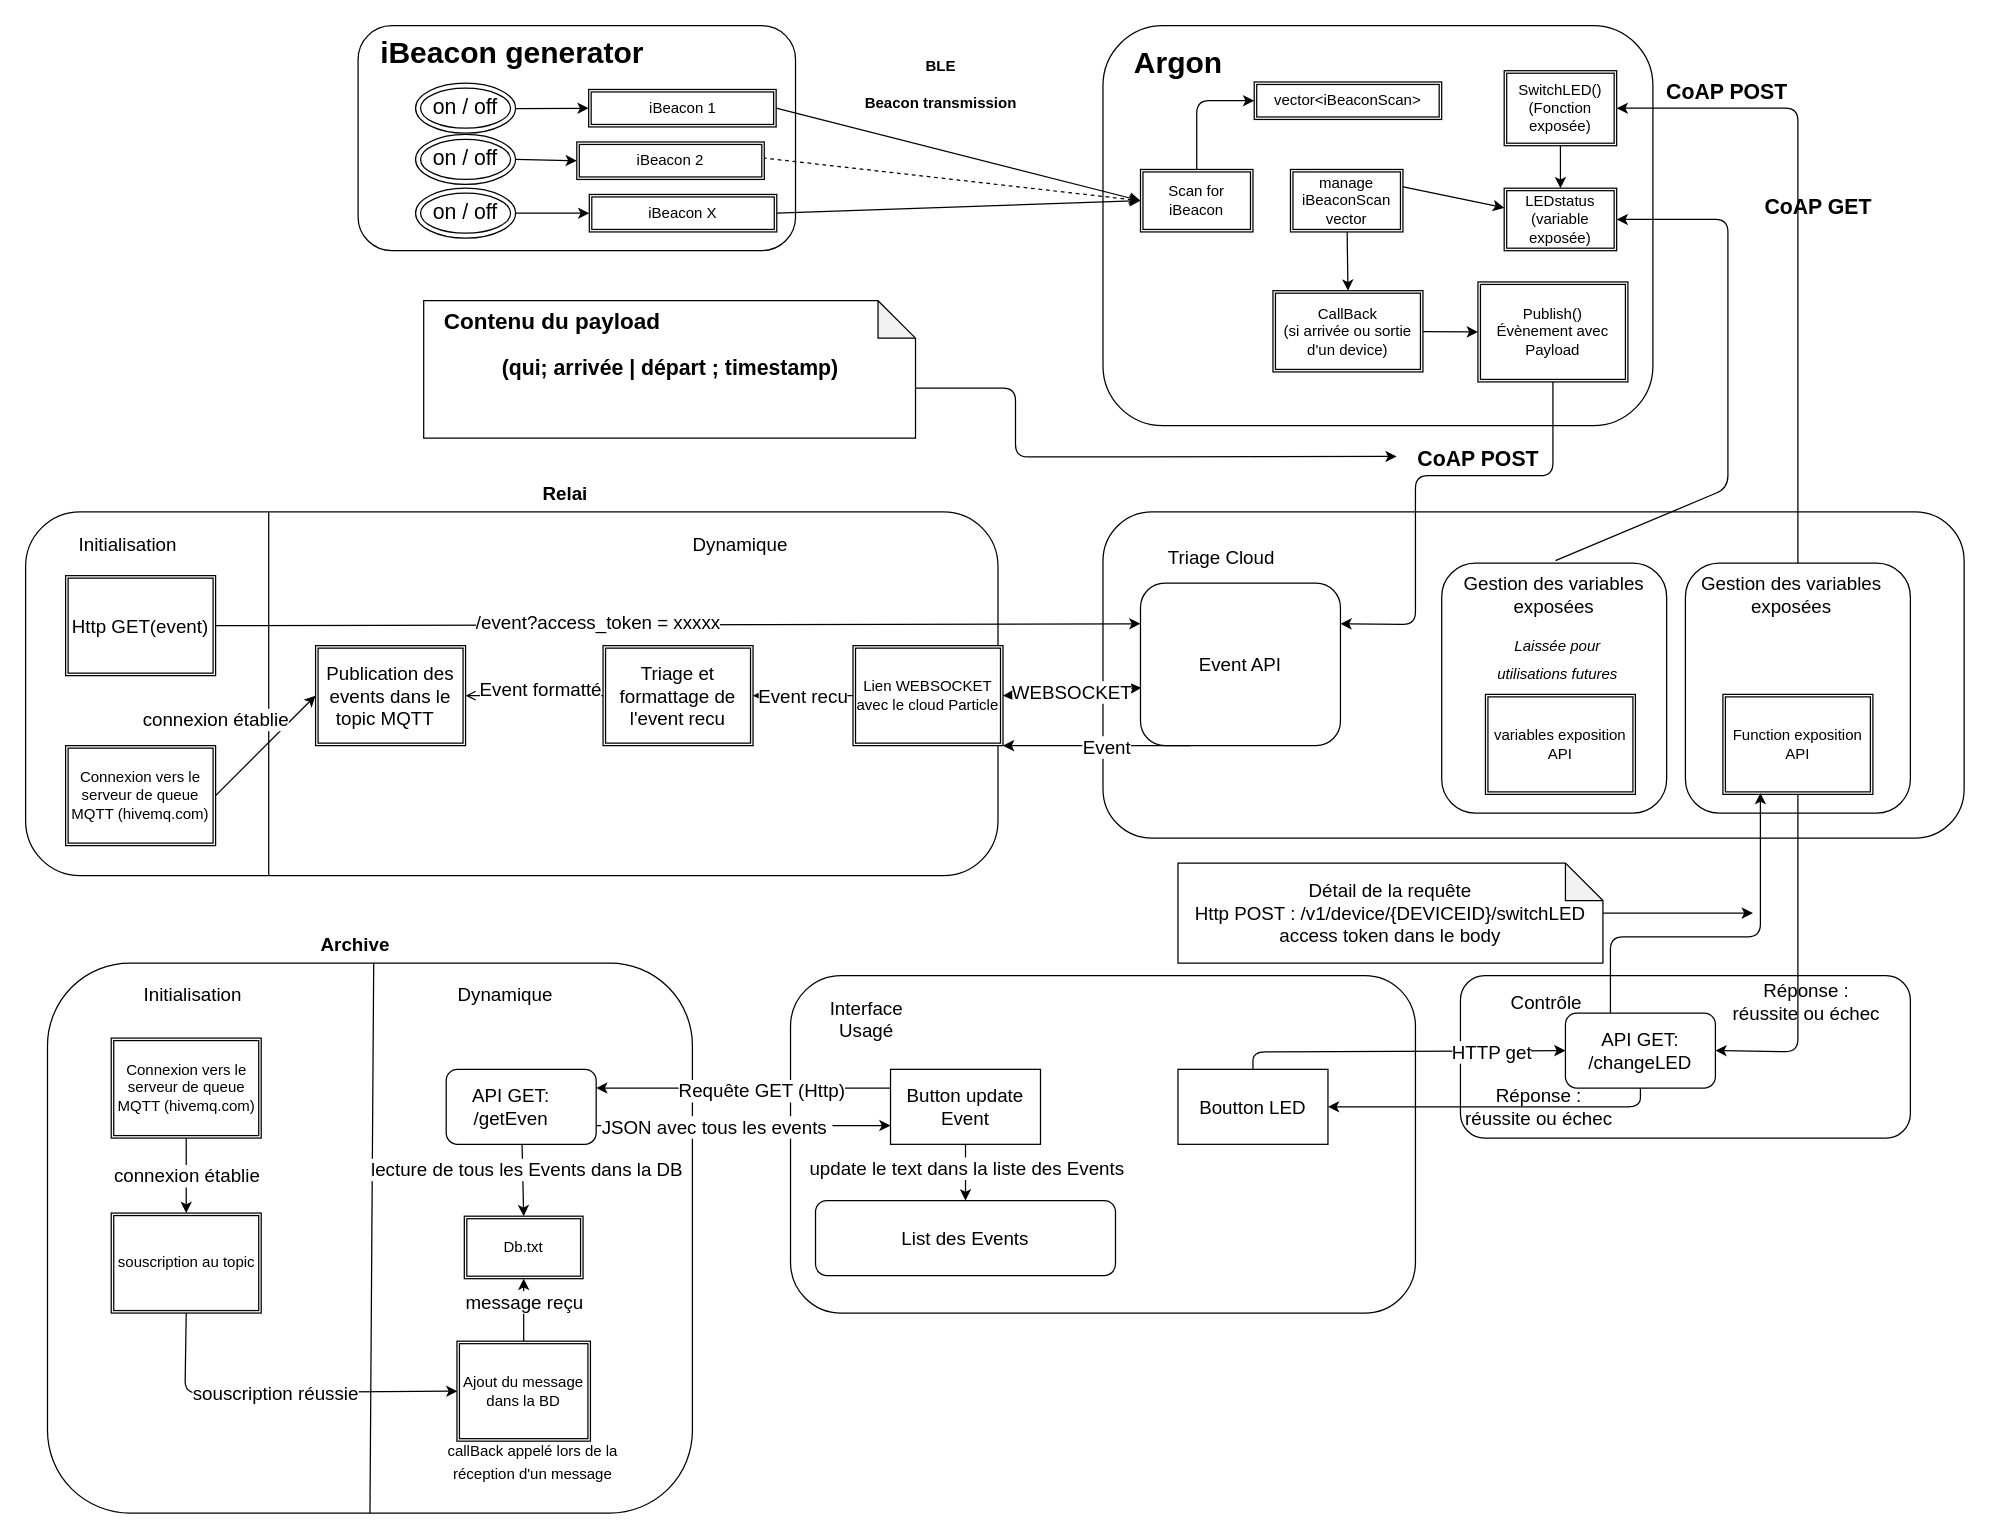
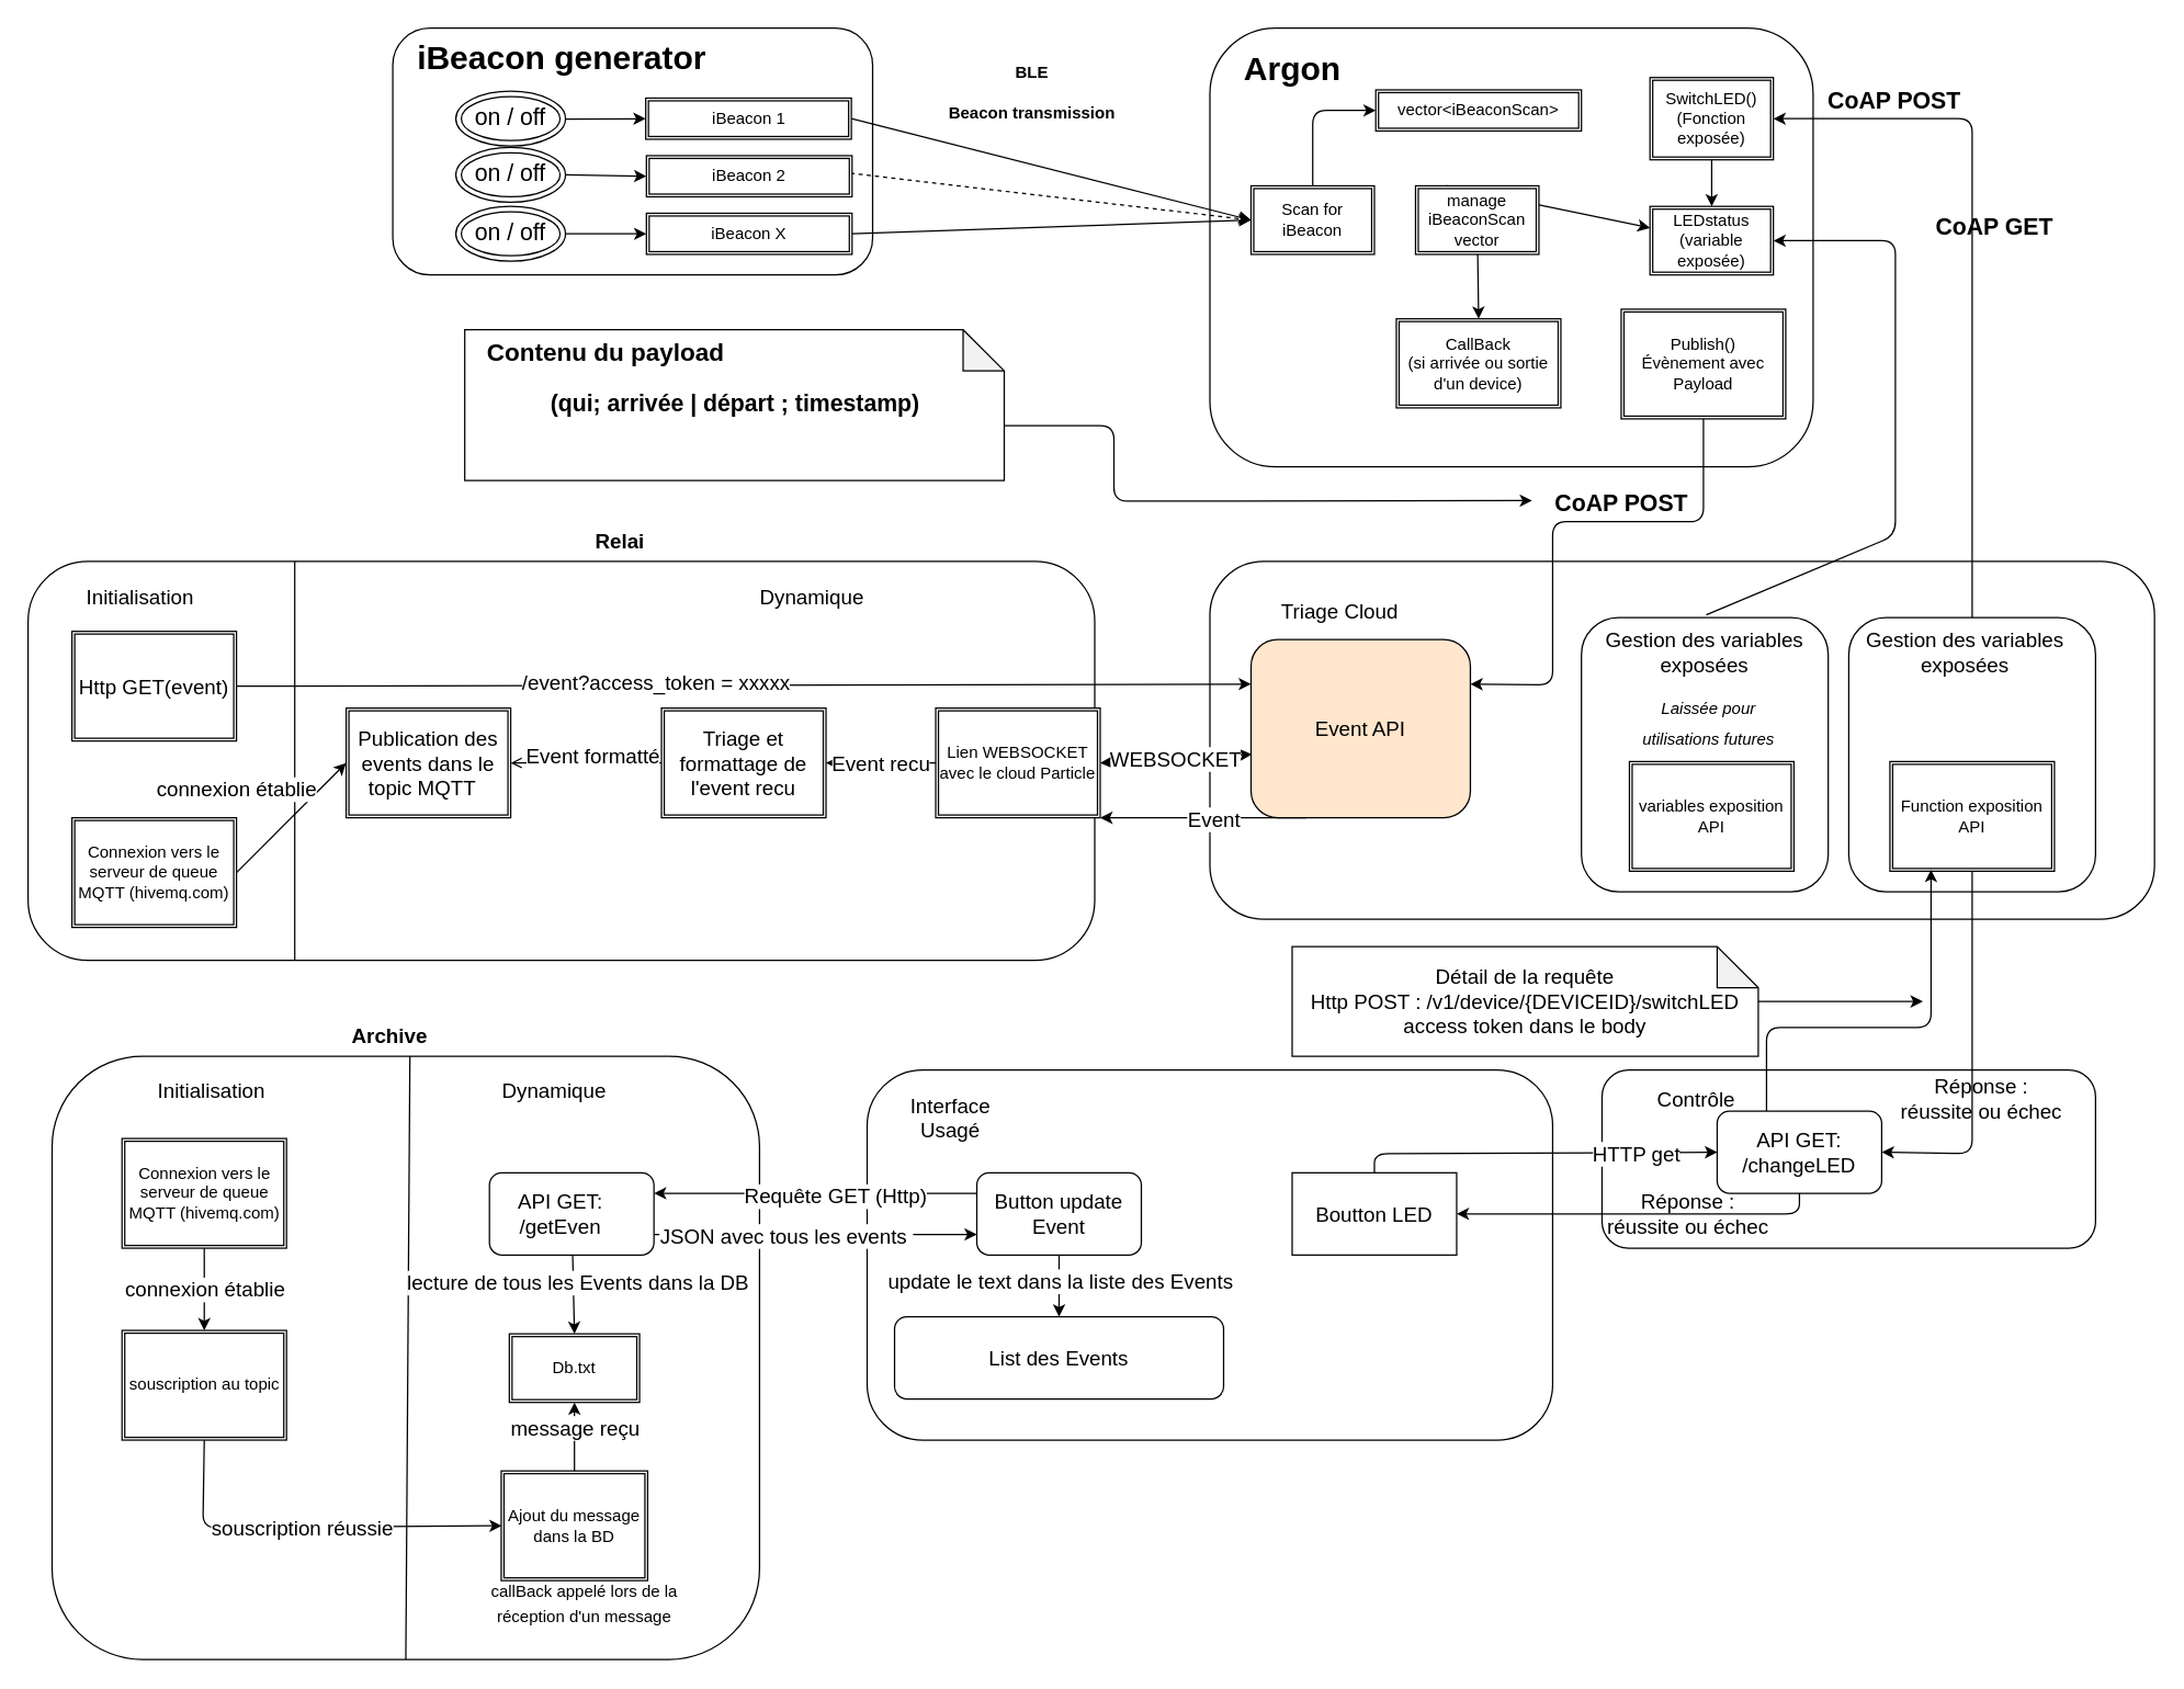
- <mxCell id="79" value="iBeacon 2" style="shape=ext;double=1;rounded=0;whiteSpace=wrap;html=1;fontSize=12;" vertex="1" parent="1"><mxGeometry x="461" y="113" width="150" height="30" as="geometry" /></mxCell>
+ <mxCell id="79" value="iBeacon 2" style="shape=ext;double=1;rounded=0;whiteSpace=wrap;html=1;fontSize=12;" vertex="1" parent="1"><mxGeometry x="471" y="113" width="150" height="30" as="geometry" /></mxCell>
- <mxCell id="10" style="edgeStyle=none;html=1;entryX=0;entryY=0.5;entryDx=0;entryDy=0;fontSize=17;" edge="1" parent="1" source="11" target="23"><mxGeometry relative="1" as="geometry" /></mxCell>
- <mxCell id="12" value="Event API" style="rounded=1;whiteSpace=wrap;html=1;fontSize=15;" vertex="1" parent="1"><mxGeometry x="912" y="466" width="160" height="130" as="geometry" /></mxCell>
+ <mxCell id="12" value="Event API" style="rounded=1;whiteSpace=wrap;html=1;fontSize=15;fillColor=#ffe6cc;" vertex="1" parent="1"><mxGeometry x="912" y="466" width="160" height="130" as="geometry" /></mxCell>
- <mxCell id="73" value="Button update Event" style="rounded=0;whiteSpace=wrap;html=1;shadow=0;glass=0;sketch=0;fontSize=15;strokeColor=default;fillColor=default;gradientColor=none;" vertex="1" parent="1"><mxGeometry x="712" y="855" width="120" height="60" as="geometry" /></mxCell>
+ <mxCell id="73" value="Button update Event" style="whiteSpace=wrap;html=1;shadow=0;glass=0;sketch=0;fontSize=15;strokeColor=default;fillColor=default;gradientColor=none;rounded=1;" vertex="1" parent="1"><mxGeometry x="712" y="855" width="120" height="60" as="geometry" /></mxCell>
